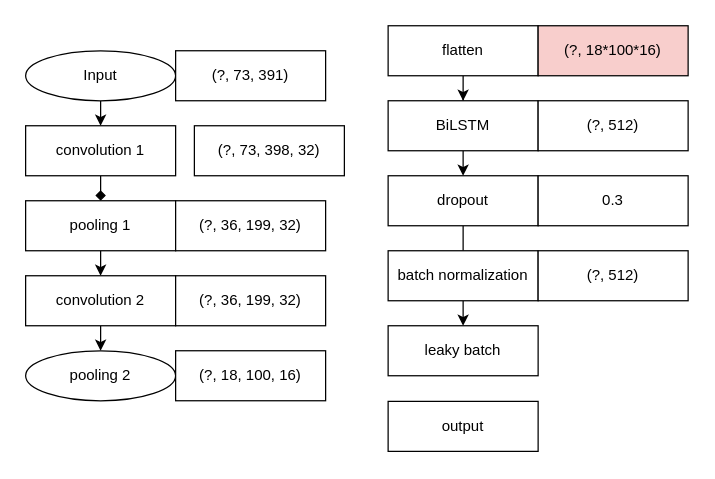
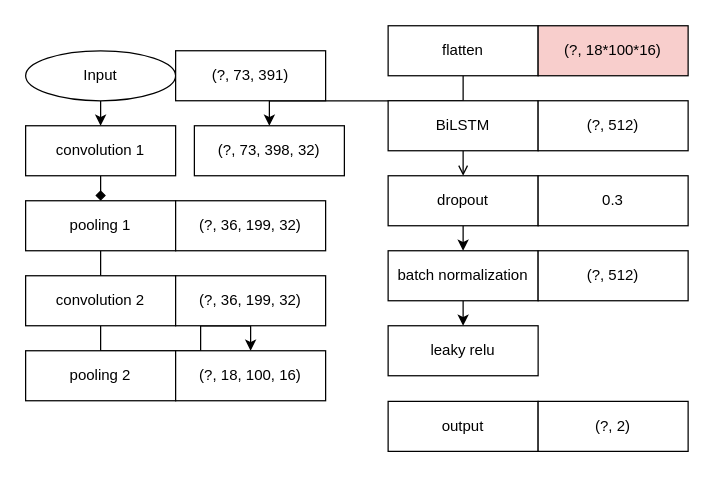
- <mxCell id="9" style="edgeStyle=orthogonalEdgeStyle;rounded=0;orthogonalLoop=1;jettySize=auto;html=1;exitX=0.5;exitY=1;exitDx=0;exitDy=0;" parent="1" source="10" target="12" edge="1"><mxGeometry relative="1" as="geometry" /></mxCell>
+ <mxCell id="9" style="edgeStyle=orthogonalEdgeStyle;rounded=0;orthogonalLoop=1;jettySize=auto;html=1;exitX=0.5;exitY=1;exitDx=0;exitDy=0;" parent="1" source="10" target="19" edge="1"><mxGeometry relative="1" as="geometry" /></mxCell>
- <mxCell id="11" style="edgeStyle=orthogonalEdgeStyle;rounded=0;orthogonalLoop=1;jettySize=auto;html=1;exitX=0.5;exitY=1;exitDx=0;exitDy=0;entryX=0.5;entryY=0;entryDx=0;entryDy=0;" parent="1" source="12" target="14" edge="1"><mxGeometry relative="1" as="geometry" /></mxCell>
+ <mxCell id="11" style="edgeStyle=orthogonalEdgeStyle;rounded=0;orthogonalLoop=1;jettySize=auto;html=1;exitX=0.5;exitY=1;exitDx=0;exitDy=0;entryX=0.5;entryY=0;entryDx=0;entryDy=0;endArrow=open;" parent="1" source="12" target="14" edge="1"><mxGeometry relative="1" as="geometry" /></mxCell>
- <mxCell id="13" style="edgeStyle=orthogonalEdgeStyle;rounded=0;orthogonalLoop=1;jettySize=auto;html=1;exitX=0.5;exitY=1;exitDx=0;exitDy=0;entryX=0.5;entryY=0;entryDx=0;entryDy=0;endArrow=none;" parent="1" source="14" target="16" edge="1"><mxGeometry relative="1" as="geometry" /></mxCell>
+ <mxCell id="13" style="edgeStyle=orthogonalEdgeStyle;rounded=0;orthogonalLoop=1;jettySize=auto;html=1;exitX=0.5;exitY=1;exitDx=0;exitDy=0;entryX=0.5;entryY=0;entryDx=0;entryDy=0;" parent="1" source="14" target="16" edge="1"><mxGeometry relative="1" as="geometry" /></mxCell>
- <mxCell id="4" style="edgeStyle=orthogonalEdgeStyle;rounded=0;orthogonalLoop=1;jettySize=auto;html=1;exitX=0.5;exitY=1;exitDx=0;exitDy=0;entryX=0.5;entryY=0;entryDx=0;entryDy=0;" parent="1" source="5" target="7" edge="1"><mxGeometry relative="1" as="geometry" /></mxCell>
+ <mxCell id="4" style="edgeStyle=orthogonalEdgeStyle;rounded=0;orthogonalLoop=1;jettySize=auto;html=1;exitX=0.5;exitY=1;exitDx=0;exitDy=0;entryX=0.5;entryY=0;entryDx=0;entryDy=0;endArrow=none;" parent="1" source="5" target="7" edge="1"><mxGeometry relative="1" as="geometry" /></mxCell>
- <mxCell id="6" style="edgeStyle=orthogonalEdgeStyle;rounded=0;orthogonalLoop=1;jettySize=auto;html=1;exitX=0.5;exitY=1;exitDx=0;exitDy=0;entryX=0.5;entryY=0;entryDx=0;entryDy=0;" parent="1" source="7" target="8" edge="1"><mxGeometry relative="1" as="geometry" /></mxCell>
+ <mxCell id="6" style="edgeStyle=orthogonalEdgeStyle;rounded=0;orthogonalLoop=1;jettySize=auto;html=1;exitX=0.5;exitY=1;exitDx=0;exitDy=0;" parent="1" source="7" target="25" edge="1"><mxGeometry relative="1" as="geometry" /></mxCell>
- <mxCell id="17" value="leaky batch" style="rounded=0;whiteSpace=wrap;html=1;" parent="1" vertex="1"><mxGeometry x="310" y="260" width="120" height="40" as="geometry" /></mxCell>
+ <mxCell id="17" value="leaky relu" style="rounded=0;whiteSpace=wrap;html=1;" parent="1" vertex="1"><mxGeometry x="310" y="260" width="120" height="40" as="geometry" /></mxCell>
- <mxCell id="8" value="pooling 2" style="ellipse;whiteSpace=wrap;html=1;" parent="1" vertex="1"><mxGeometry x="20" y="280" width="120" height="40" as="geometry" /></mxCell>
+ <mxCell id="8" value="pooling 2" style="rounded=0;whiteSpace=wrap;html=1;" parent="1" vertex="1"><mxGeometry x="20" y="280" width="120" height="40" as="geometry" /></mxCell>
+ <mxCell id="30" value="(?, 2)" style="rounded=0;whiteSpace=wrap;html=1;" parent="1" vertex="1"><mxGeometry x="430" y="320.5" width="120" height="40" as="geometry" /></mxCell>
